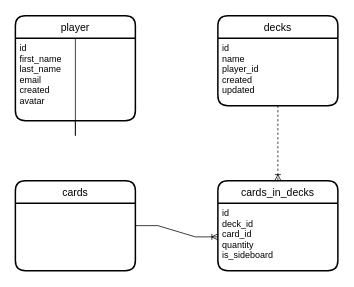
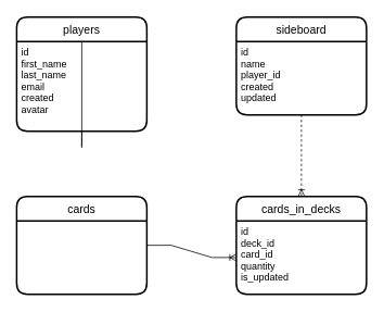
- <mxCell id="3" value="player" style="swimlane;childLayout=stackLayout;horizontal=1;startSize=30;horizontalStack=0;rounded=1;fontSize=14;fontStyle=0;strokeWidth=2;resizeParent=0;resizeLast=1;shadow=0;dashed=0;align=center;" parent="1" vertex="1"><mxGeometry x="20" y="20" width="160" height="140" as="geometry" /></mxCell>
+ <mxCell id="3" value="players" style="swimlane;childLayout=stackLayout;horizontal=1;startSize=30;horizontalStack=0;rounded=1;fontSize=14;fontStyle=0;strokeWidth=2;resizeParent=0;resizeLast=1;shadow=0;dashed=0;align=center;" parent="1" vertex="1"><mxGeometry x="20" y="20" width="160" height="140" as="geometry" /></mxCell>
- <mxCell id="7" value="decks" style="swimlane;childLayout=stackLayout;horizontal=1;startSize=30;horizontalStack=0;rounded=1;fontSize=14;fontStyle=0;strokeWidth=2;resizeParent=0;resizeLast=1;shadow=0;dashed=0;align=center;" parent="1" vertex="1"><mxGeometry x="290" y="20" width="160" height="120" as="geometry" /></mxCell>
+ <mxCell id="7" value="sideboard" style="swimlane;childLayout=stackLayout;horizontal=1;startSize=30;horizontalStack=0;rounded=1;fontSize=14;fontStyle=0;strokeWidth=2;resizeParent=0;resizeLast=1;shadow=0;dashed=0;align=center;" parent="1" vertex="1"><mxGeometry x="290" y="20" width="160" height="120" as="geometry" /></mxCell>
- <mxCell id="13" value="id&#10;deck_id&#10;card_id&#10;quantity&#10;is_sideboard" style="align=left;strokeColor=none;fillColor=none;spacingLeft=4;fontSize=12;verticalAlign=top;resizable=0;rotatable=0;part=1;" parent="12" vertex="1"><mxGeometry y="30" width="160" height="90" as="geometry" /></mxCell>
+ <mxCell id="13" value="id&#10;deck_id&#10;card_id&#10;quantity&#10;is_updated" style="align=left;strokeColor=none;fillColor=none;spacingLeft=4;fontSize=12;verticalAlign=top;resizable=0;rotatable=0;part=1;" parent="12" vertex="1"><mxGeometry y="30" width="160" height="90" as="geometry" /></mxCell>
